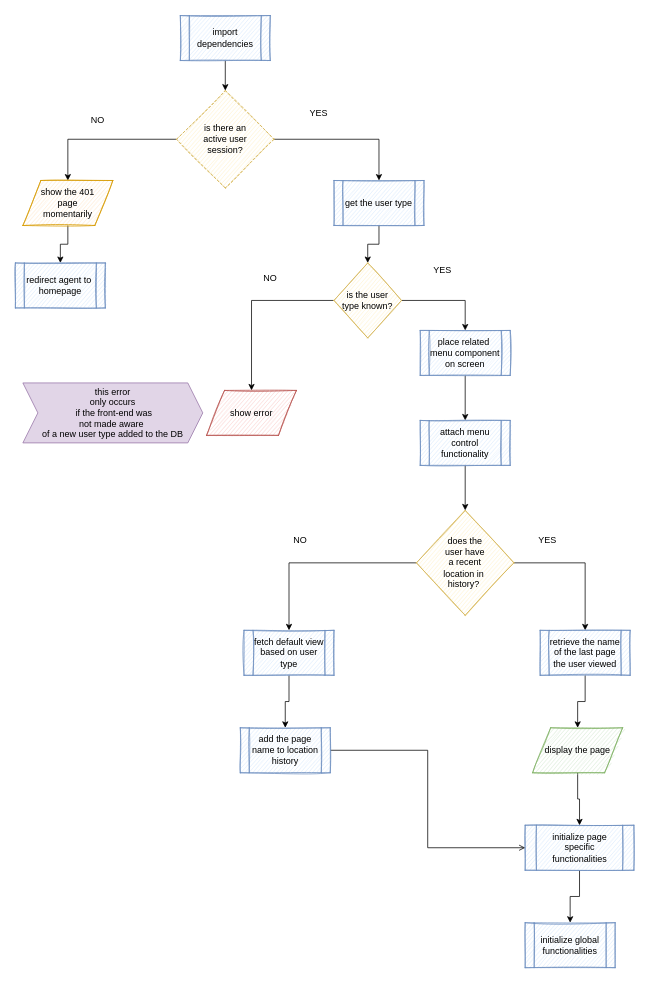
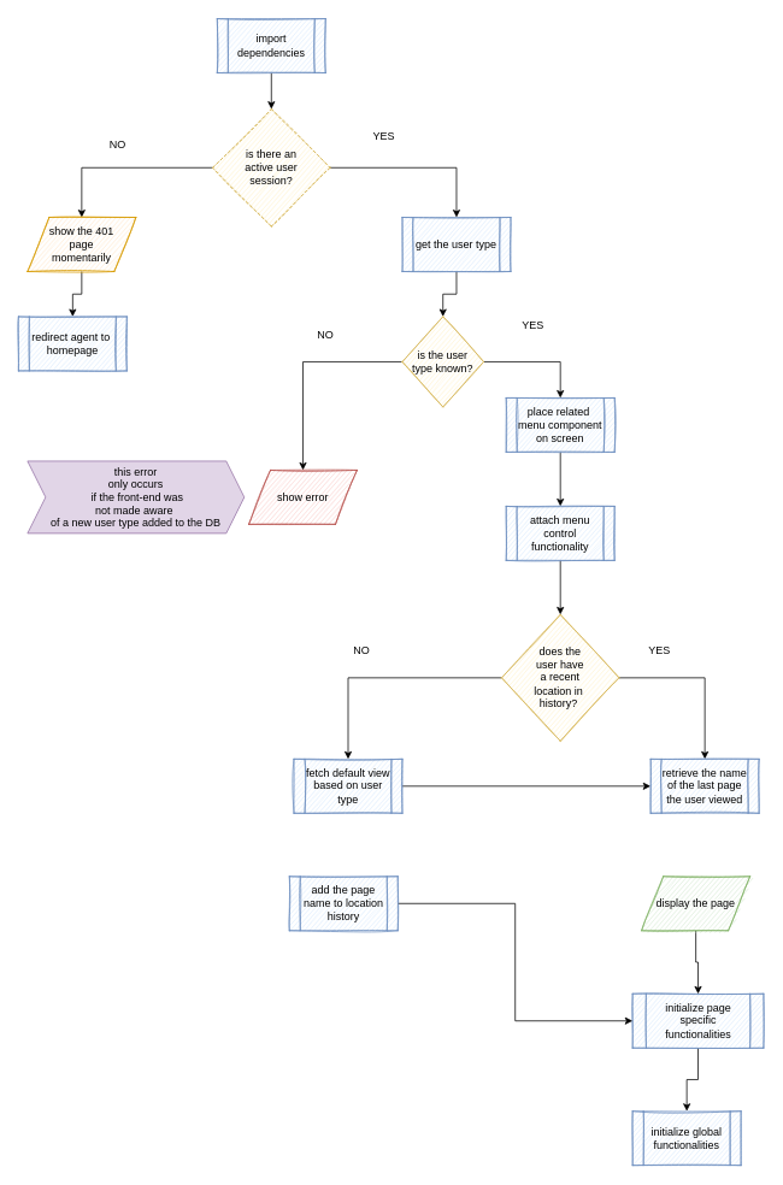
- <mxCell id="25" style="edgeStyle=orthogonalEdgeStyle;rounded=0;orthogonalLoop=1;jettySize=auto;html=1;" edge="1" parent="1" source="26" target="30"><mxGeometry relative="1" as="geometry" /></mxCell>
- <mxCell id="23" style="edgeStyle=orthogonalEdgeStyle;rounded=0;orthogonalLoop=1;jettySize=auto;html=1;" edge="1" parent="1" source="24" target="33"><mxGeometry relative="1" as="geometry" /></mxCell>
+ <mxCell id="23" style="edgeStyle=orthogonalEdgeStyle;rounded=0;orthogonalLoop=1;jettySize=auto;html=1;" edge="1" parent="1" source="24" target="26"><mxGeometry relative="1" as="geometry" /></mxCell>
- <mxCell id="32" style="edgeStyle=orthogonalEdgeStyle;rounded=0;orthogonalLoop=1;jettySize=auto;html=1;entryX=0;entryY=0.5;entryDx=0;entryDy=0;endArrow=open;" edge="1" parent="1" source="33" target="28"><mxGeometry relative="1" as="geometry" /></mxCell>
+ <mxCell id="32" style="edgeStyle=orthogonalEdgeStyle;rounded=0;orthogonalLoop=1;jettySize=auto;html=1;entryX=0;entryY=0.5;entryDx=0;entryDy=0;" edge="1" parent="1" source="33" target="28"><mxGeometry relative="1" as="geometry" /></mxCell>
